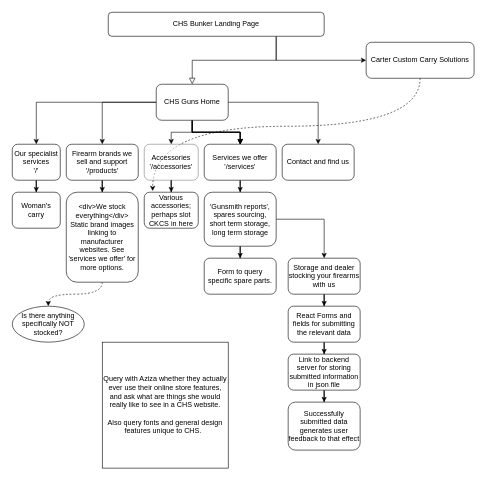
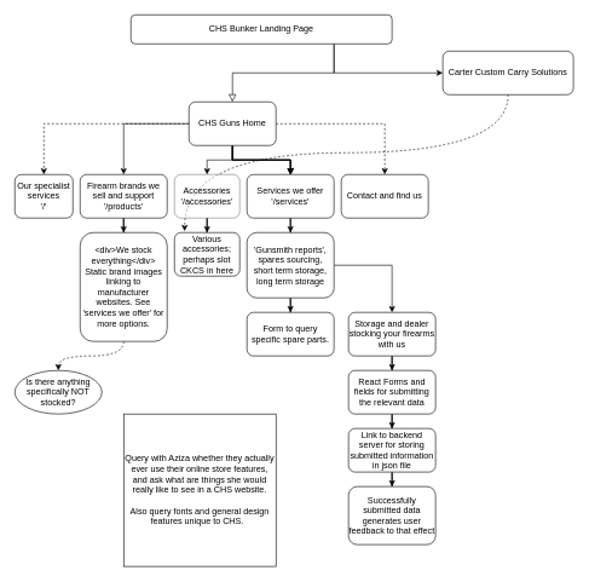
- <mxCell id="9" value="" style="edgeStyle=orthogonalEdgeStyle;rounded=0;orthogonalLoop=1;jettySize=auto;html=1;" parent="1" source="16" target="22" edge="1"><mxGeometry relative="1" as="geometry" /></mxCell>
+ <mxCell id="9" value="" style="edgeStyle=orthogonalEdgeStyle;rounded=0;orthogonalLoop=1;jettySize=auto;html=1;dashed=1;" parent="1" source="16" target="22" edge="1"><mxGeometry relative="1" as="geometry" /></mxCell>
- <mxCell id="12" value="" style="edgeStyle=orthogonalEdgeStyle;rounded=0;orthogonalLoop=1;jettySize=auto;html=1;" parent="1" source="16" target="23" edge="1"><mxGeometry relative="1" as="geometry" /></mxCell>
+ <mxCell id="12" value="" style="edgeStyle=orthogonalEdgeStyle;rounded=0;orthogonalLoop=1;jettySize=auto;html=1;dashed=1;" parent="1" source="16" target="23" edge="1"><mxGeometry relative="1" as="geometry" /></mxCell>
- <mxCell id="21" value="" style="edgeStyle=orthogonalEdgeStyle;rounded=0;orthogonalLoop=1;jettySize=auto;html=1;strokeColor=default;" parent="1" source="22" target="38" edge="1"><mxGeometry relative="1" as="geometry" /></mxCell>
- <mxCell id="38" value="Woman's carry" style="whiteSpace=wrap;html=1;rounded=1;" parent="1" vertex="1"><mxGeometry y="320" width="80" height="60" as="geometry" x="20" /></mxCell>
